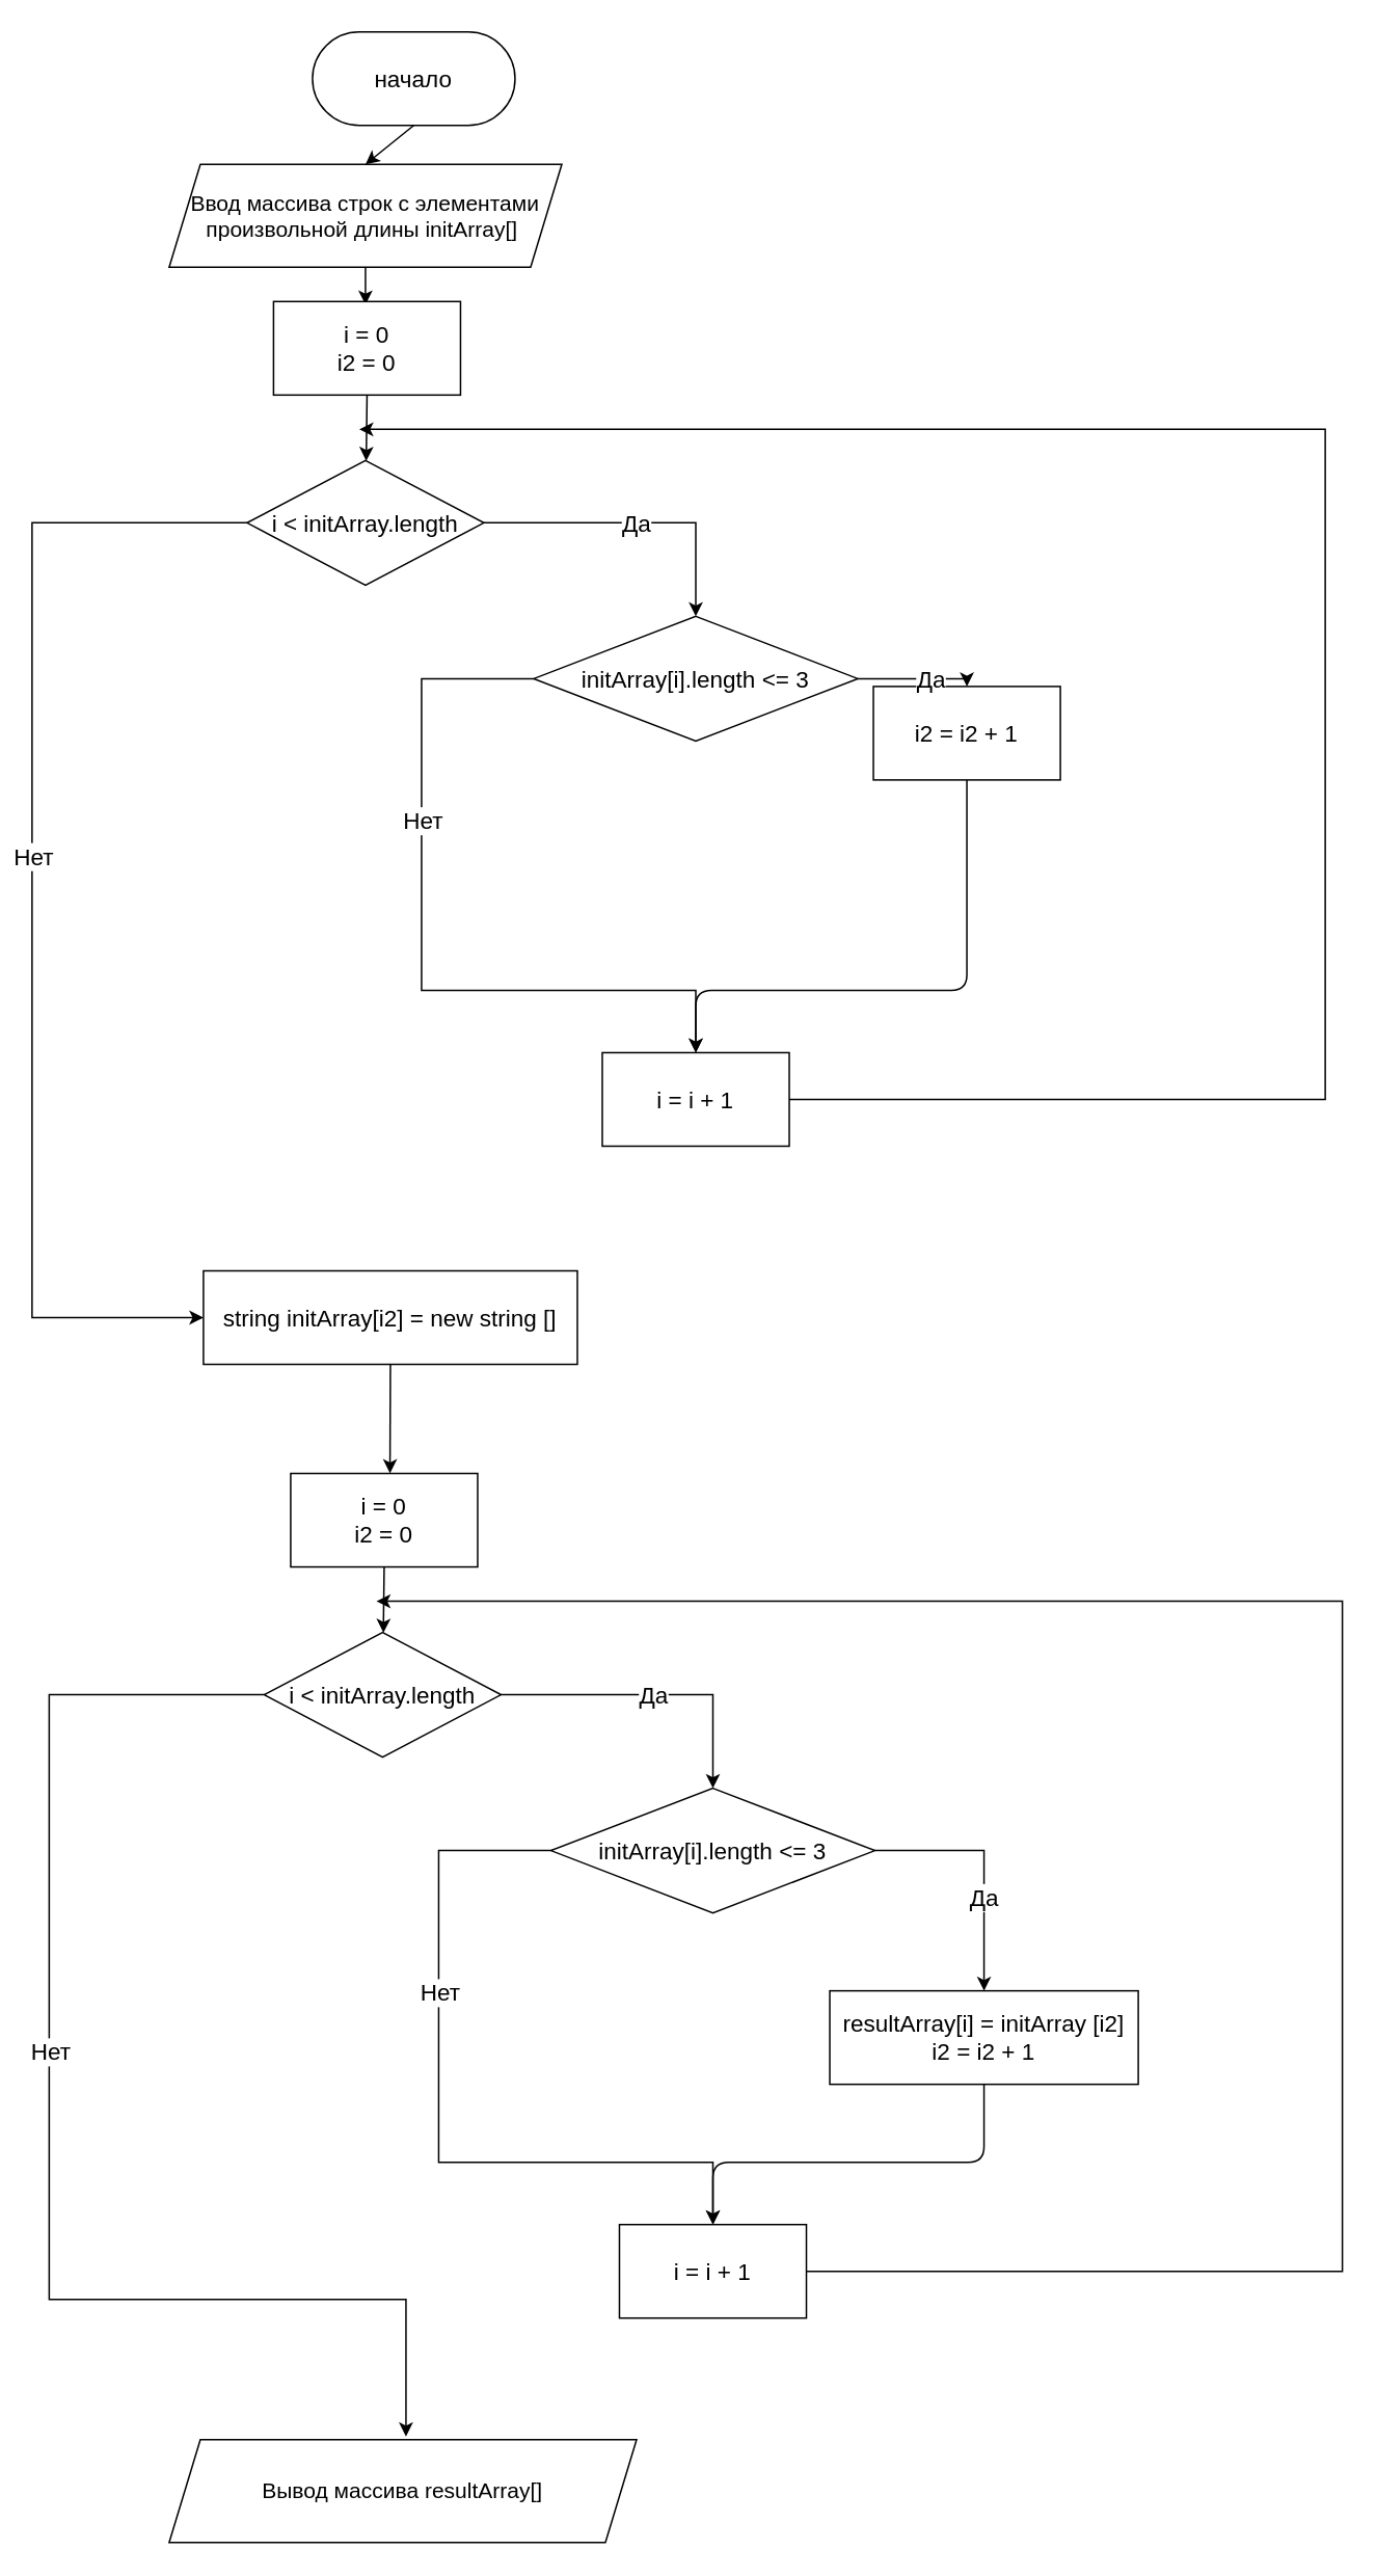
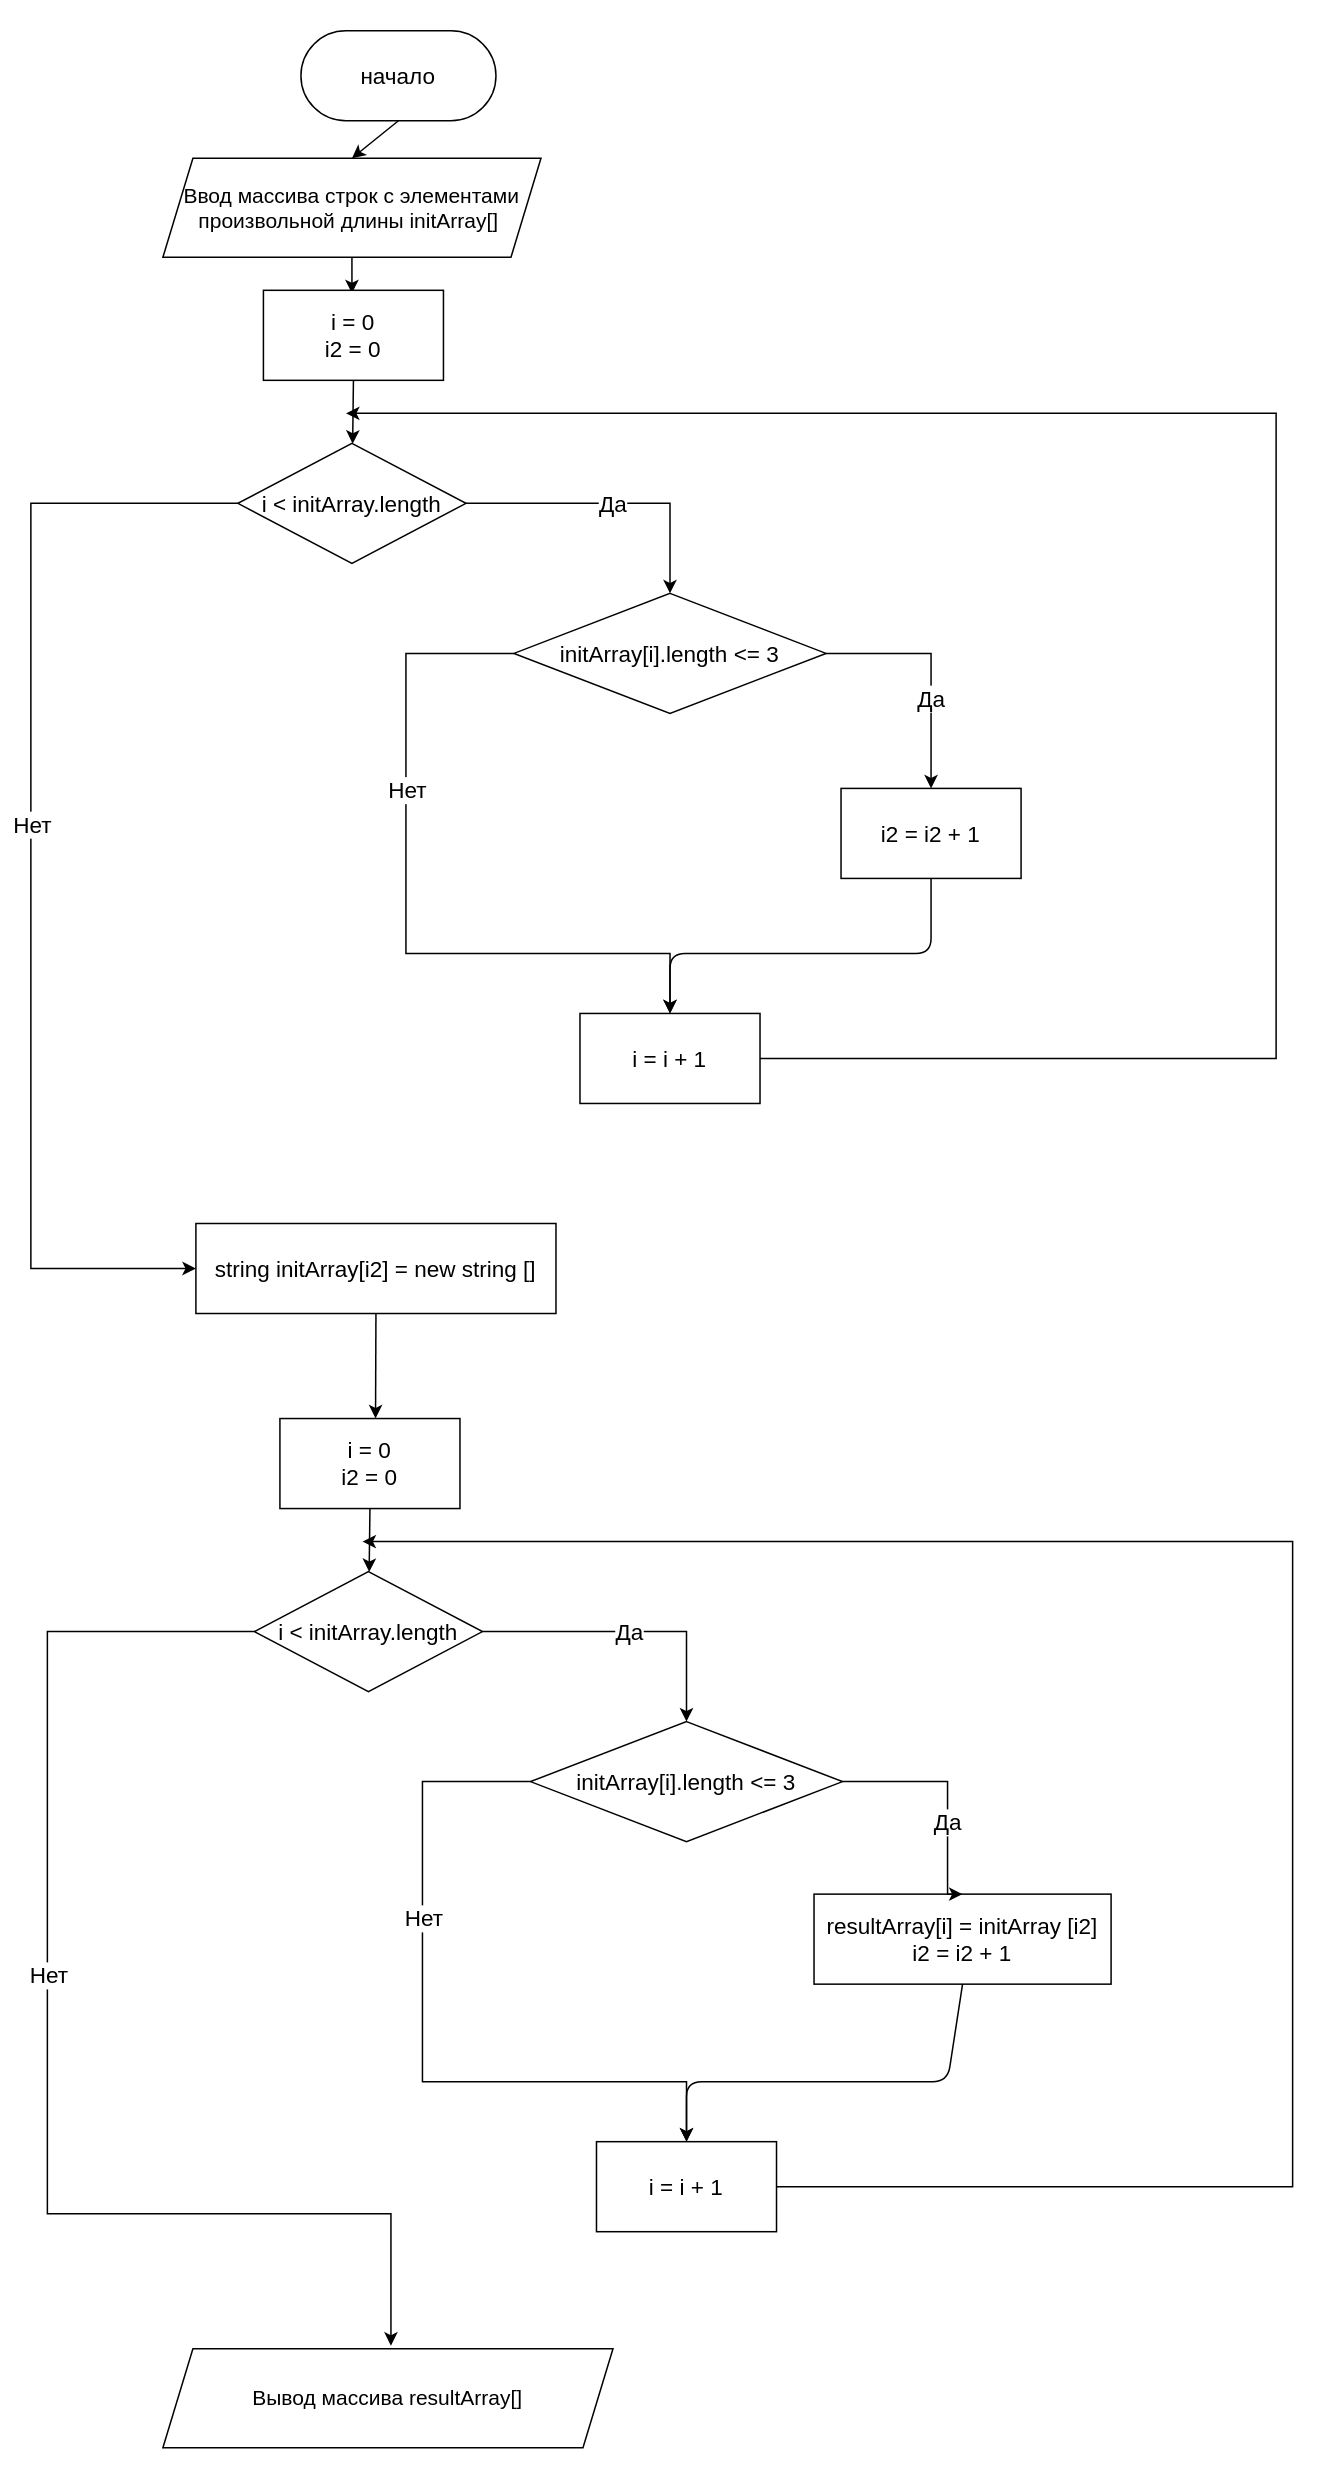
- <mxCell id="17" value="i2 = i2 + 1" style="rounded=0;whiteSpace=wrap;html=1;fontSize=15;" vertex="1" parent="1"><mxGeometry x="560" y="440" width="120" height="60" as="geometry" /></mxCell>
+ <mxCell id="17" value="i2 = i2 + 1" style="rounded=0;whiteSpace=wrap;html=1;fontSize=15;" vertex="1" parent="1"><mxGeometry x="560" y="525" width="120" height="60" as="geometry" /></mxCell>
- <mxCell id="31" value="resultArray[i] = initArray [i2]&lt;br&gt;i2 = i2 + 1" style="rounded=0;whiteSpace=wrap;html=1;fontSize=15;" vertex="1" parent="1"><mxGeometry x="532" y="1277" width="198" height="60" as="geometry" /></mxCell>
+ <mxCell id="31" value="resultArray[i] = initArray [i2]&lt;br&gt;i2 = i2 + 1" style="rounded=0;whiteSpace=wrap;html=1;fontSize=15;" vertex="1" parent="1"><mxGeometry x="542" y="1262" width="198" height="60" as="geometry" /></mxCell>
